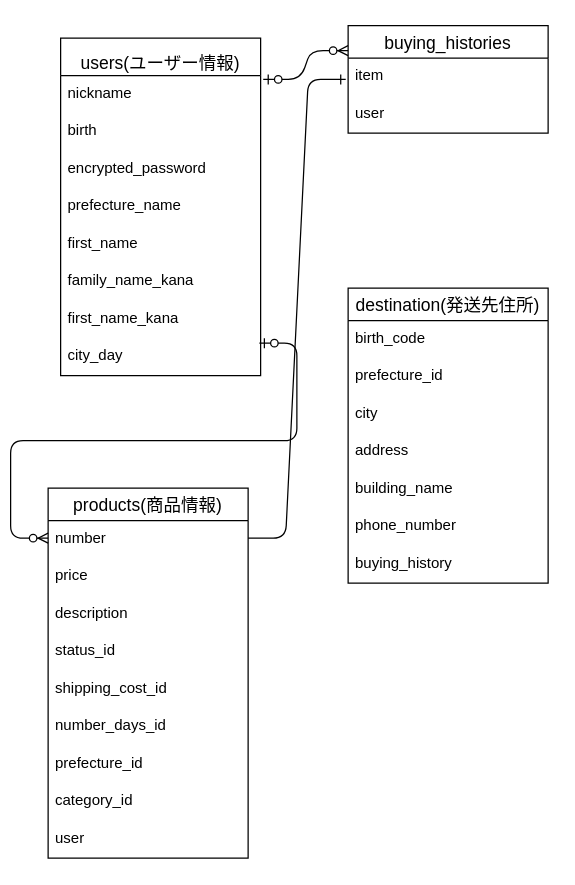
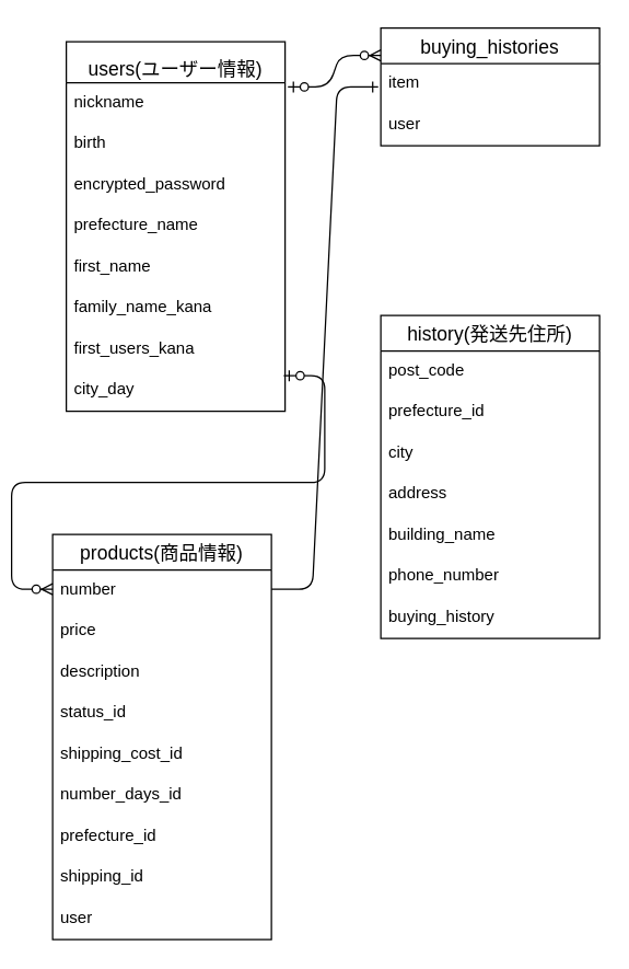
- <mxCell id="23" value="destination(発送先住所)" style="swimlane;fontStyle=0;childLayout=stackLayout;horizontal=1;startSize=26;horizontalStack=0;resizeParent=1;resizeParentMax=0;resizeLast=0;collapsible=1;marginBottom=0;align=center;fontSize=14;labelBackgroundColor=default;" vertex="1" parent="1"><mxGeometry x="260" y="230" width="160" height="236" as="geometry" /></mxCell>
+ <mxCell id="23" value="history(発送先住所)" style="swimlane;fontStyle=0;childLayout=stackLayout;horizontal=1;startSize=26;horizontalStack=0;resizeParent=1;resizeParentMax=0;resizeLast=0;collapsible=1;marginBottom=0;align=center;fontSize=14;labelBackgroundColor=default;" vertex="1" parent="1"><mxGeometry x="260" y="230" width="160" height="236" as="geometry" /></mxCell>
- <mxCell id="10" value="first_name_kana" style="text;strokeColor=none;fillColor=none;spacingLeft=4;spacingRight=4;overflow=hidden;rotatable=0;points=[[0,0.5],[1,0.5]];portConstraint=eastwest;fontSize=12;" vertex="1" parent="2"><mxGeometry y="210" width="160" height="30" as="geometry" /></mxCell>
+ <mxCell id="10" value="first_users_kana" style="text;strokeColor=none;fillColor=none;spacingLeft=4;spacingRight=4;overflow=hidden;rotatable=0;points=[[0,0.5],[1,0.5]];portConstraint=eastwest;fontSize=12;" vertex="1" parent="2"><mxGeometry y="210" width="160" height="30" as="geometry" /></mxCell>
- <mxCell id="24" value="birth_code" style="text;strokeColor=none;fillColor=none;spacingLeft=4;spacingRight=4;overflow=hidden;rotatable=0;points=[[0,0.5],[1,0.5]];portConstraint=eastwest;fontSize=12;labelBackgroundColor=default;" vertex="1" parent="23"><mxGeometry y="26" width="160" height="30" as="geometry" /></mxCell>
+ <mxCell id="24" value="post_code" style="text;strokeColor=none;fillColor=none;spacingLeft=4;spacingRight=4;overflow=hidden;rotatable=0;points=[[0,0.5],[1,0.5]];portConstraint=eastwest;fontSize=12;labelBackgroundColor=default;" vertex="1" parent="23"><mxGeometry y="26" width="160" height="30" as="geometry" /></mxCell>
- <mxCell id="20" value="category_id" style="text;strokeColor=none;fillColor=none;spacingLeft=4;spacingRight=4;overflow=hidden;rotatable=0;points=[[0,0.5],[1,0.5]];portConstraint=eastwest;fontSize=12;" vertex="1" parent="12"><mxGeometry y="236" width="160" height="30" as="geometry" /></mxCell>
+ <mxCell id="20" value="shipping_id" style="text;strokeColor=none;fillColor=none;spacingLeft=4;spacingRight=4;overflow=hidden;rotatable=0;points=[[0,0.5],[1,0.5]];portConstraint=eastwest;fontSize=12;" vertex="1" parent="12"><mxGeometry y="236" width="160" height="30" as="geometry" /></mxCell>
